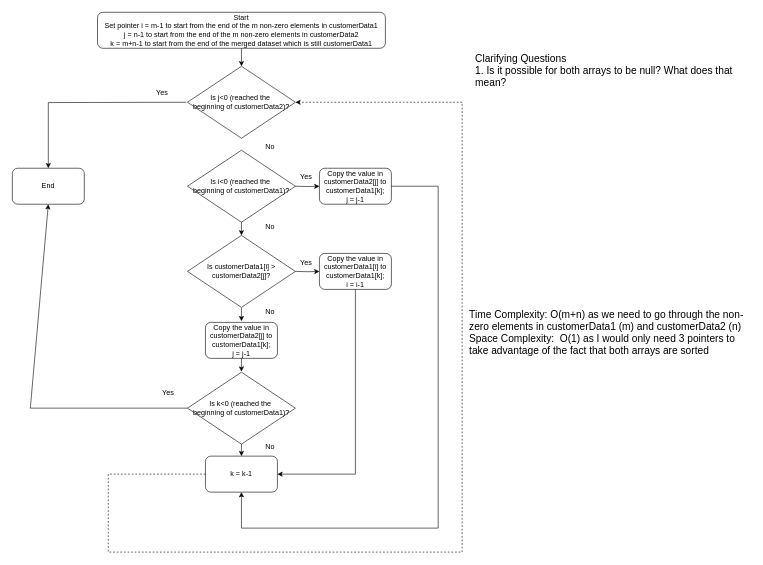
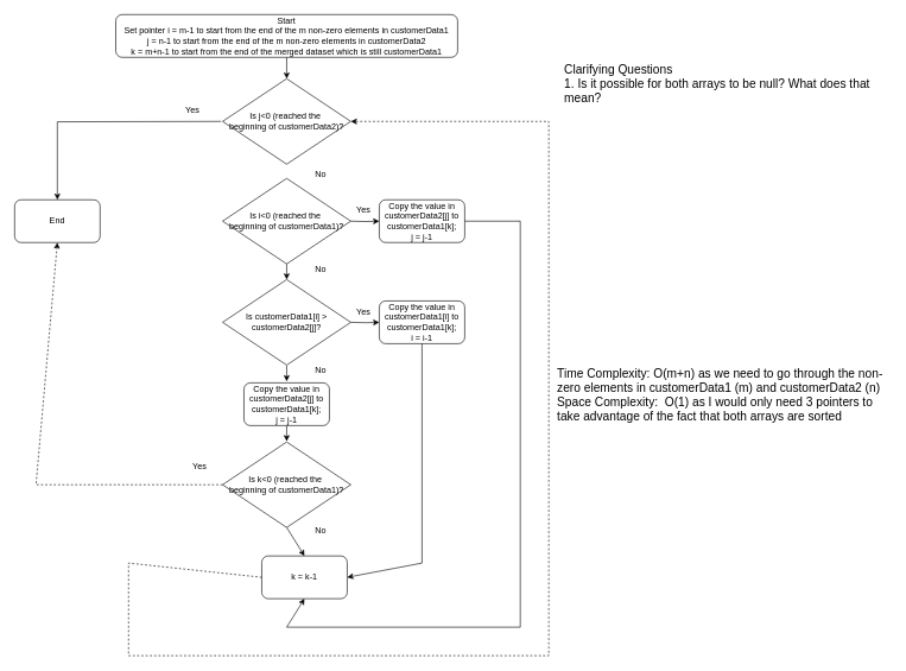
- <mxCell id="30" value="" style="endArrow=classic;html=1;rounded=0;exitX=0;exitY=0.5;exitDx=0;exitDy=0;entryX=0.5;entryY=1;entryDx=0;entryDy=0;" edge="1" parent="1" source="27" target="7"><mxGeometry width="50" height="50" relative="1" as="geometry"><mxPoint x="240" y="720" as="sourcePoint" /><mxPoint x="38" y="350" as="targetPoint" /><Array as="points"><mxPoint x="50" y="680" /></Array></mxGeometry></mxCell>
+ <mxCell id="30" value="" style="endArrow=classic;html=1;rounded=0;exitX=0;exitY=0.5;exitDx=0;exitDy=0;entryX=0.5;entryY=1;entryDx=0;entryDy=0;dashed=1;" edge="1" parent="1" source="27" target="7"><mxGeometry width="50" height="50" relative="1" as="geometry"><mxPoint x="240" y="720" as="sourcePoint" /><mxPoint x="38" y="350" as="targetPoint" /><Array as="points"><mxPoint x="50" y="680" /></Array></mxGeometry></mxCell>
- <mxCell id="25" value="&lt;div&gt;k = k-1&lt;/div&gt;" style="rounded=1;whiteSpace=wrap;html=1;" vertex="1" parent="1"><mxGeometry x="342" y="760" width="120" height="60" as="geometry" /></mxCell>
+ <mxCell id="25" value="&lt;div&gt;k = k-1&lt;/div&gt;" style="rounded=1;whiteSpace=wrap;html=1;" vertex="1" parent="1"><mxGeometry x="367" y="780" width="120" height="60" as="geometry" /></mxCell>
